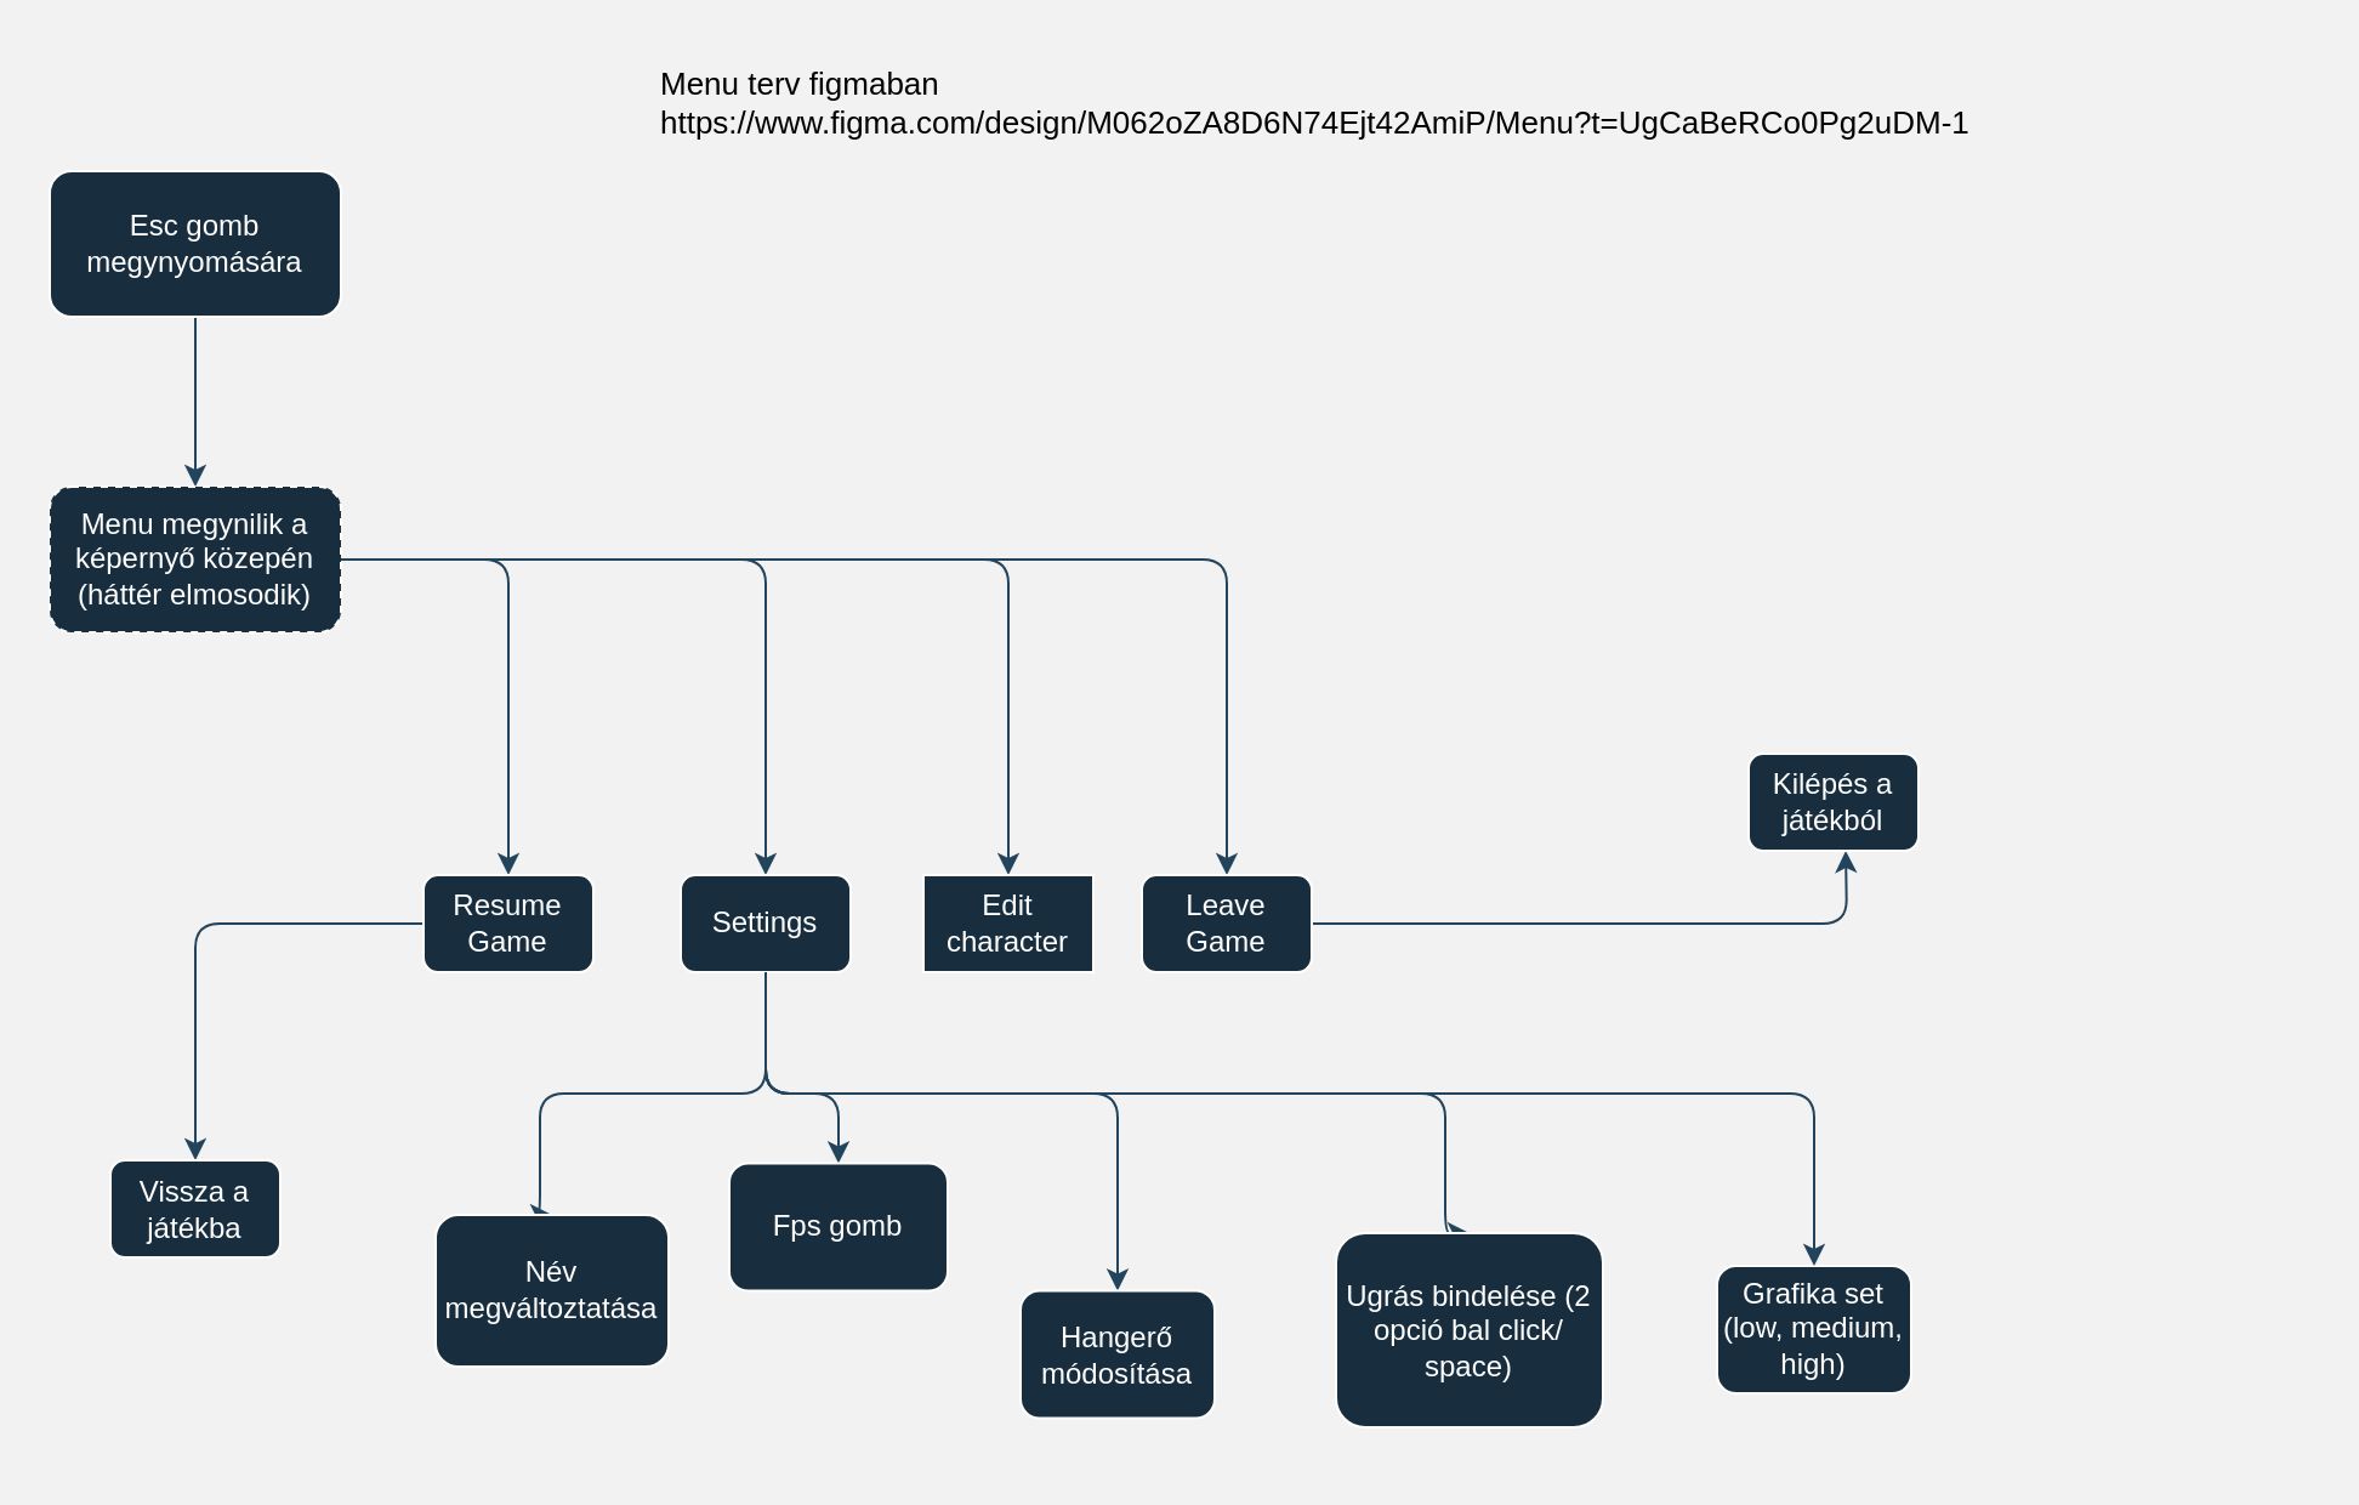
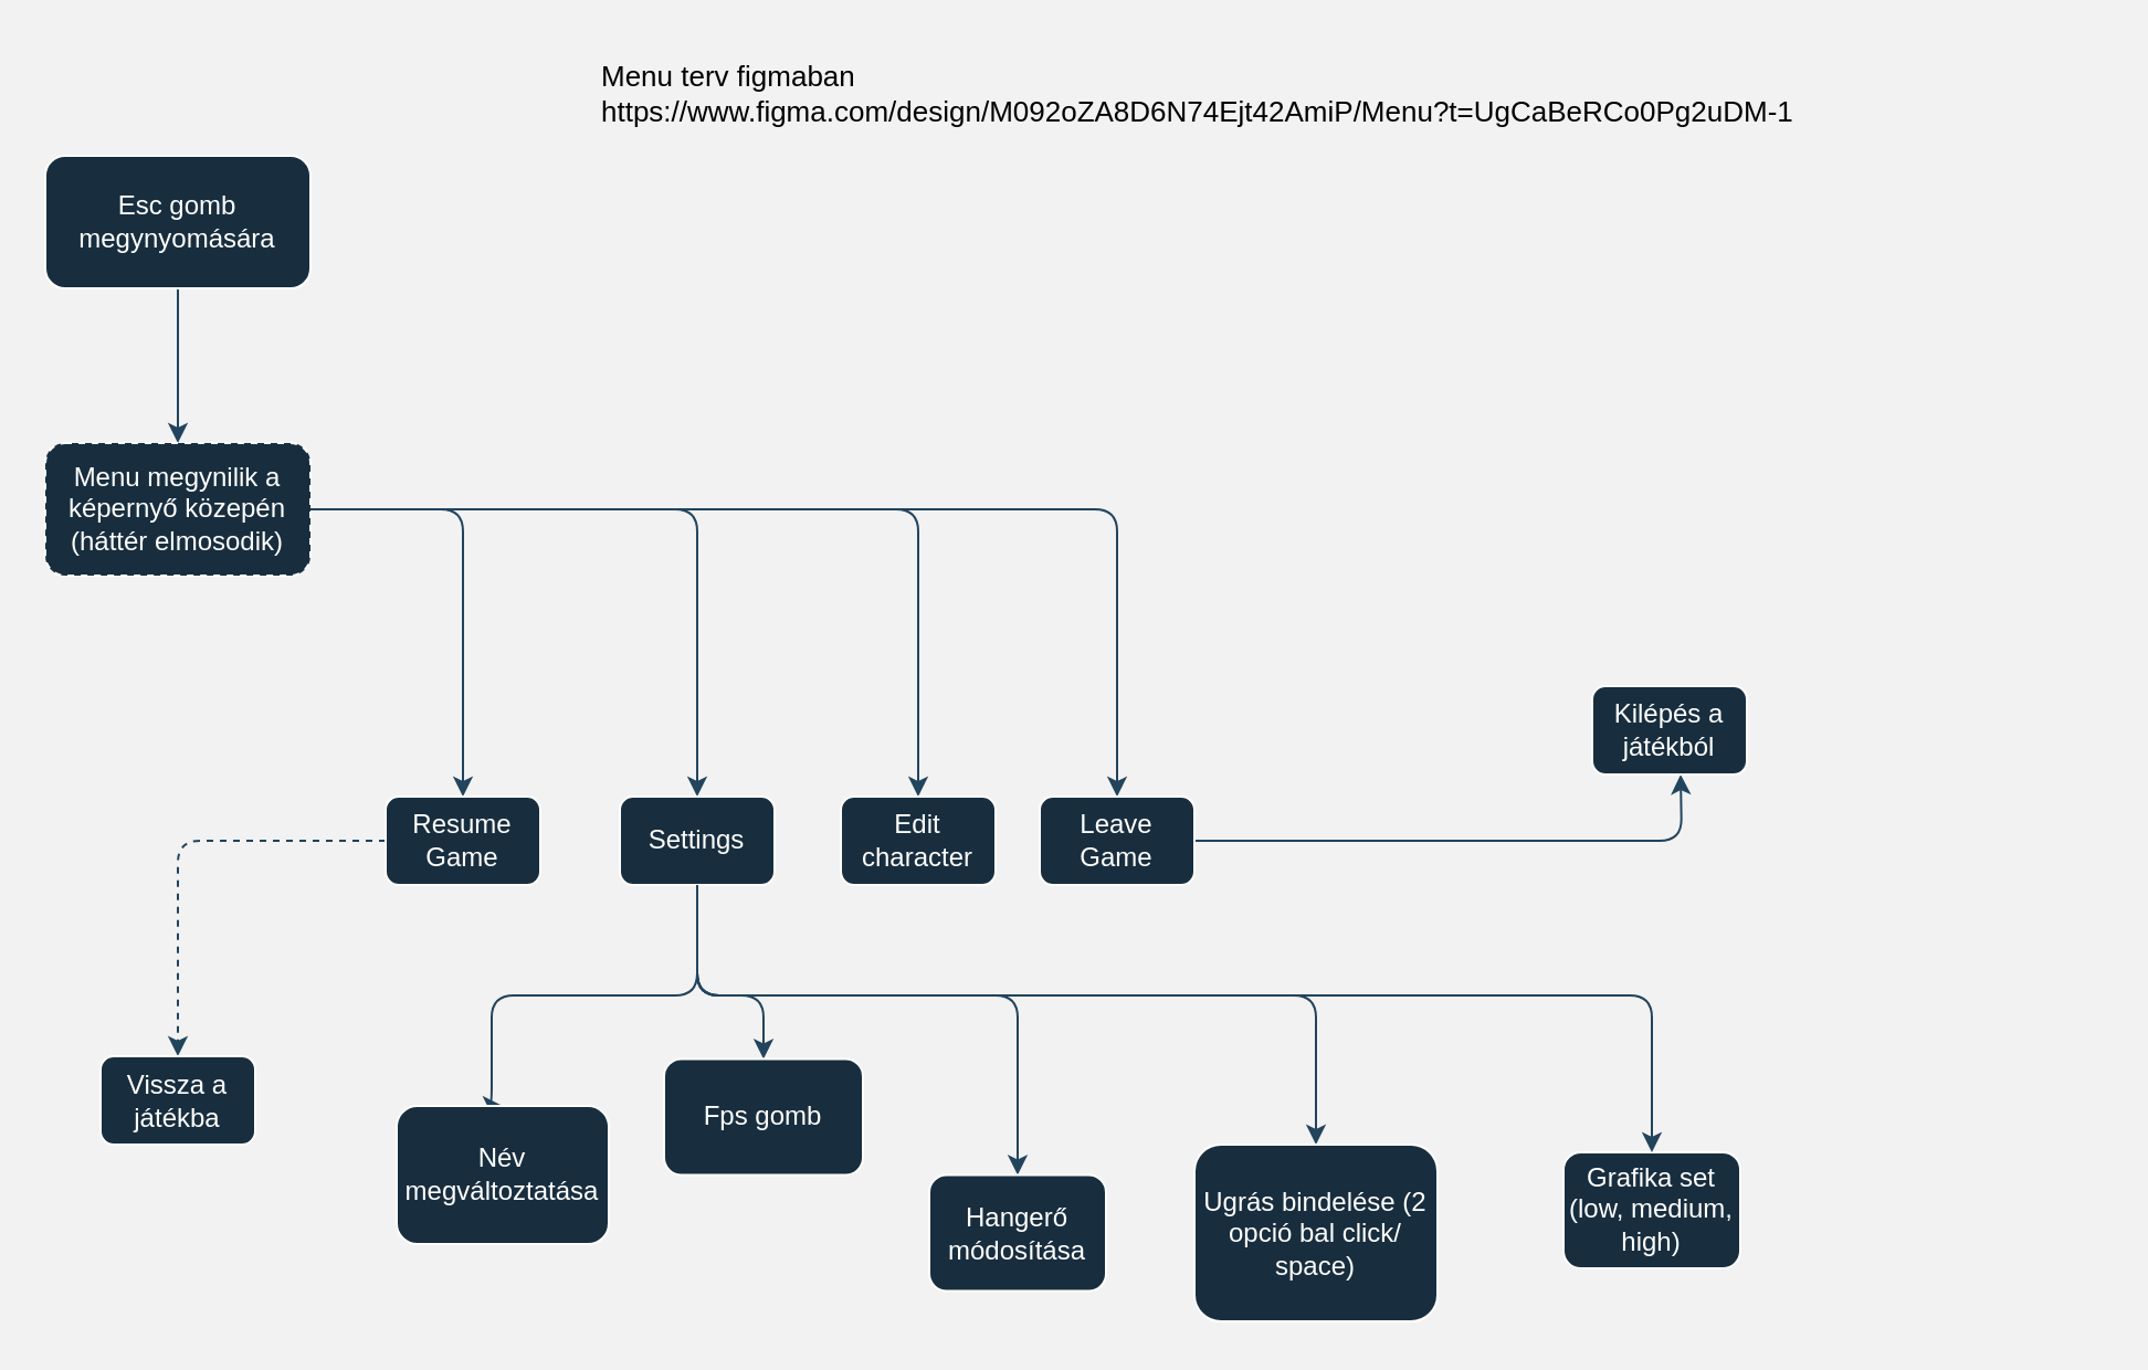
- <mxCell id="25" value="Menu terv figmaban&#10;https://www.figma.com/design/M062oZA8D6N74Ejt42AmiP/Menu?t=UgCaBeRCo0Pg2uDM-1" style="text;whiteSpace=wrap;fontSize=13;labelBackgroundColor=none;fontColor=#000000;rounded=1;" parent="1" vertex="1"><mxGeometry x="270" y="20" width="680" height="90" as="geometry" /></mxCell>
+ <mxCell id="25" value="Menu terv figmaban&#10;https://www.figma.com/design/M092oZA8D6N74Ejt42AmiP/Menu?t=UgCaBeRCo0Pg2uDM-1" style="text;whiteSpace=wrap;fontSize=13;labelBackgroundColor=none;fontColor=#000000;rounded=1;" parent="1" vertex="1"><mxGeometry x="270" y="20" width="680" height="90" as="geometry" /></mxCell>
- <mxCell id="14" value="Edit character" style="whiteSpace=wrap;html=1;labelBackgroundColor=none;fillColor=#182E3E;strokeColor=#FFFFFF;fontColor=#FFFFFF;rounded=0;" parent="1" vertex="1"><mxGeometry x="380" y="360" width="70" height="40" as="geometry" /></mxCell>
+ <mxCell id="14" value="Edit character" style="rounded=1;whiteSpace=wrap;html=1;labelBackgroundColor=none;fillColor=#182E3E;strokeColor=#FFFFFF;fontColor=#FFFFFF;" parent="1" vertex="1"><mxGeometry x="380" y="360" width="70" height="40" as="geometry" /></mxCell>
- <mxCell id="15" style="edgeStyle=orthogonalEdgeStyle;rounded=1;orthogonalLoop=1;jettySize=auto;html=1;exitX=0;exitY=0.5;exitDx=0;exitDy=0;labelBackgroundColor=none;strokeColor=#23445D;fontColor=default;" parent="1" source="16" target="23" edge="1"><mxGeometry relative="1" as="geometry" /></mxCell>
+ <mxCell id="15" style="edgeStyle=orthogonalEdgeStyle;rounded=1;orthogonalLoop=1;jettySize=auto;html=1;exitX=0;exitY=0.5;exitDx=0;exitDy=0;labelBackgroundColor=none;strokeColor=#23445D;fontColor=default;dashed=1;" parent="1" source="16" target="23" edge="1"><mxGeometry relative="1" as="geometry" /></mxCell>
- <mxCell id="20" value="Ugrás bindelése (2 opció bal click/ space)" style="rounded=1;whiteSpace=wrap;html=1;labelBackgroundColor=none;fillColor=#182E3E;strokeColor=#FFFFFF;fontColor=#FFFFFF;" parent="1" vertex="1"><mxGeometry x="550" y="507.5" width="110" height="80" as="geometry" /></mxCell>
+ <mxCell id="20" value="Ugrás bindelése (2 opció bal click/ space)" style="rounded=1;whiteSpace=wrap;html=1;labelBackgroundColor=none;fillColor=#182E3E;strokeColor=#FFFFFF;fontColor=#FFFFFF;" parent="1" vertex="1"><mxGeometry x="540" y="517.5" width="110" height="80" as="geometry" /></mxCell>
